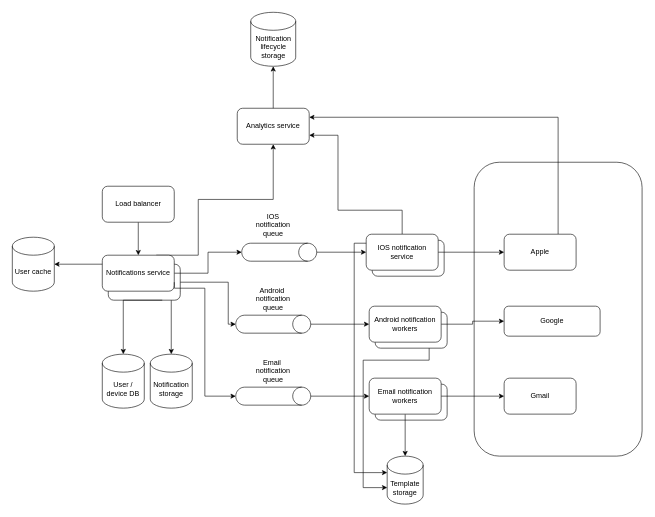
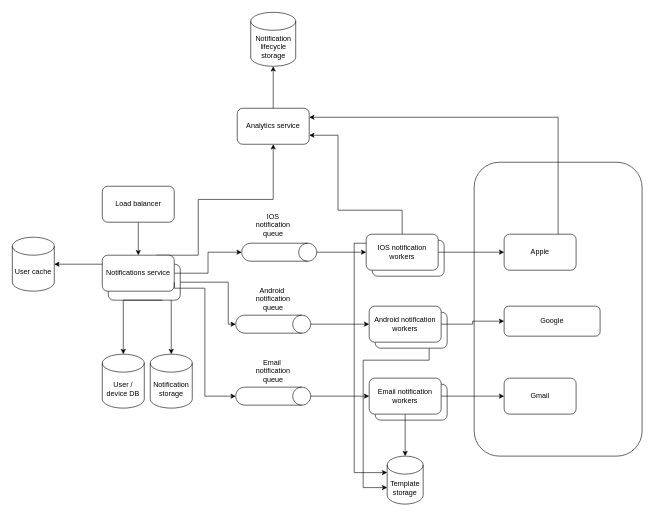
- <mxCell id="8" value="IOS notification service" style="rounded=1;whiteSpace=wrap;html=1;" vertex="1" parent="1"><mxGeometry x="610" y="390" width="120" height="60" as="geometry" /></mxCell>
+ <mxCell id="8" value="IOS notification workers" style="rounded=1;whiteSpace=wrap;html=1;" vertex="1" parent="1"><mxGeometry x="610" y="390" width="120" height="60" as="geometry" /></mxCell>
